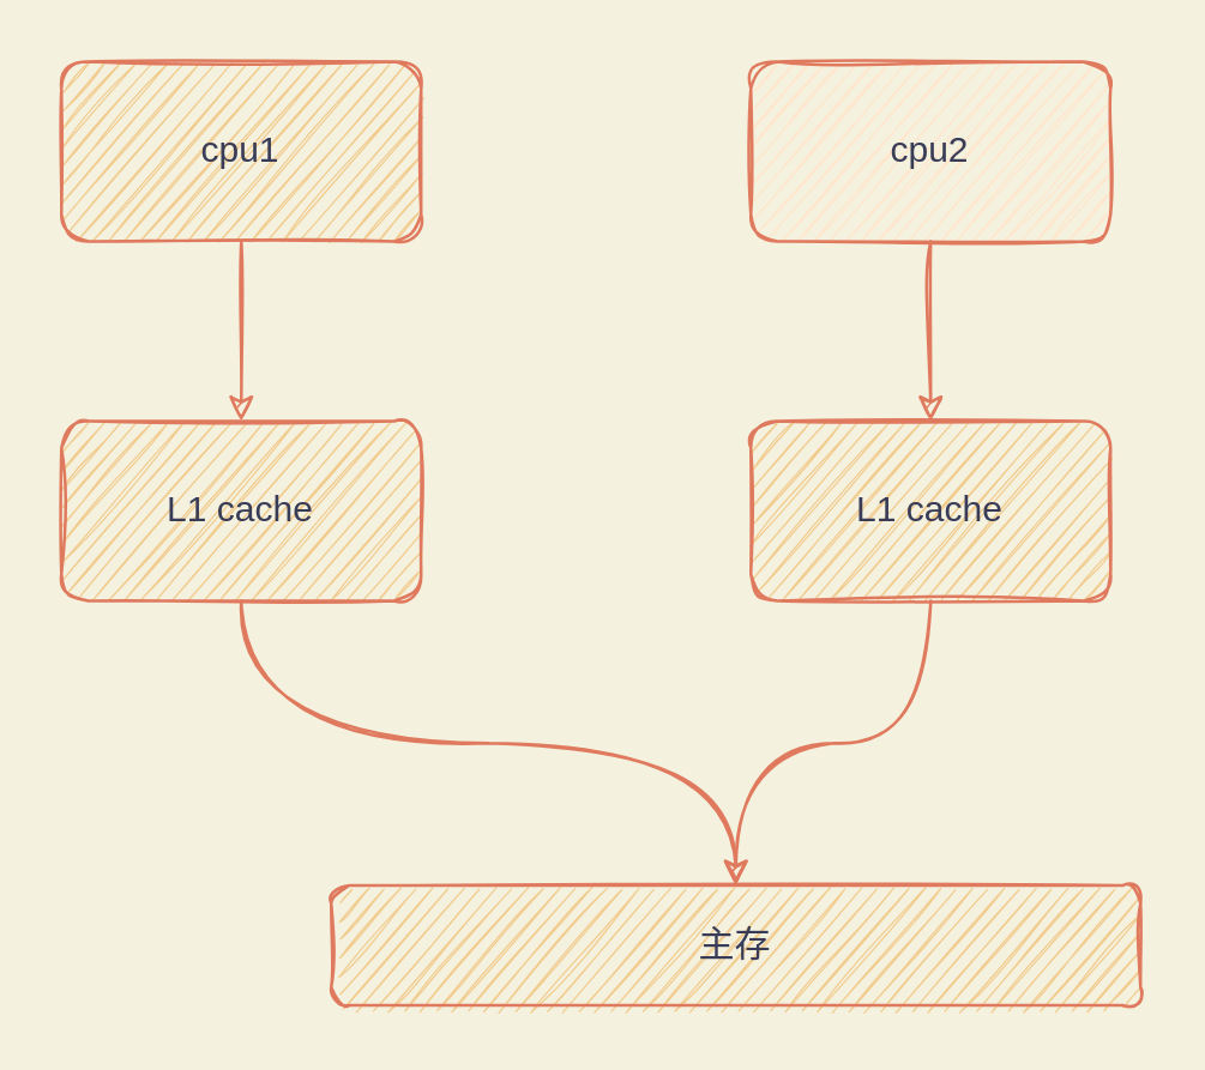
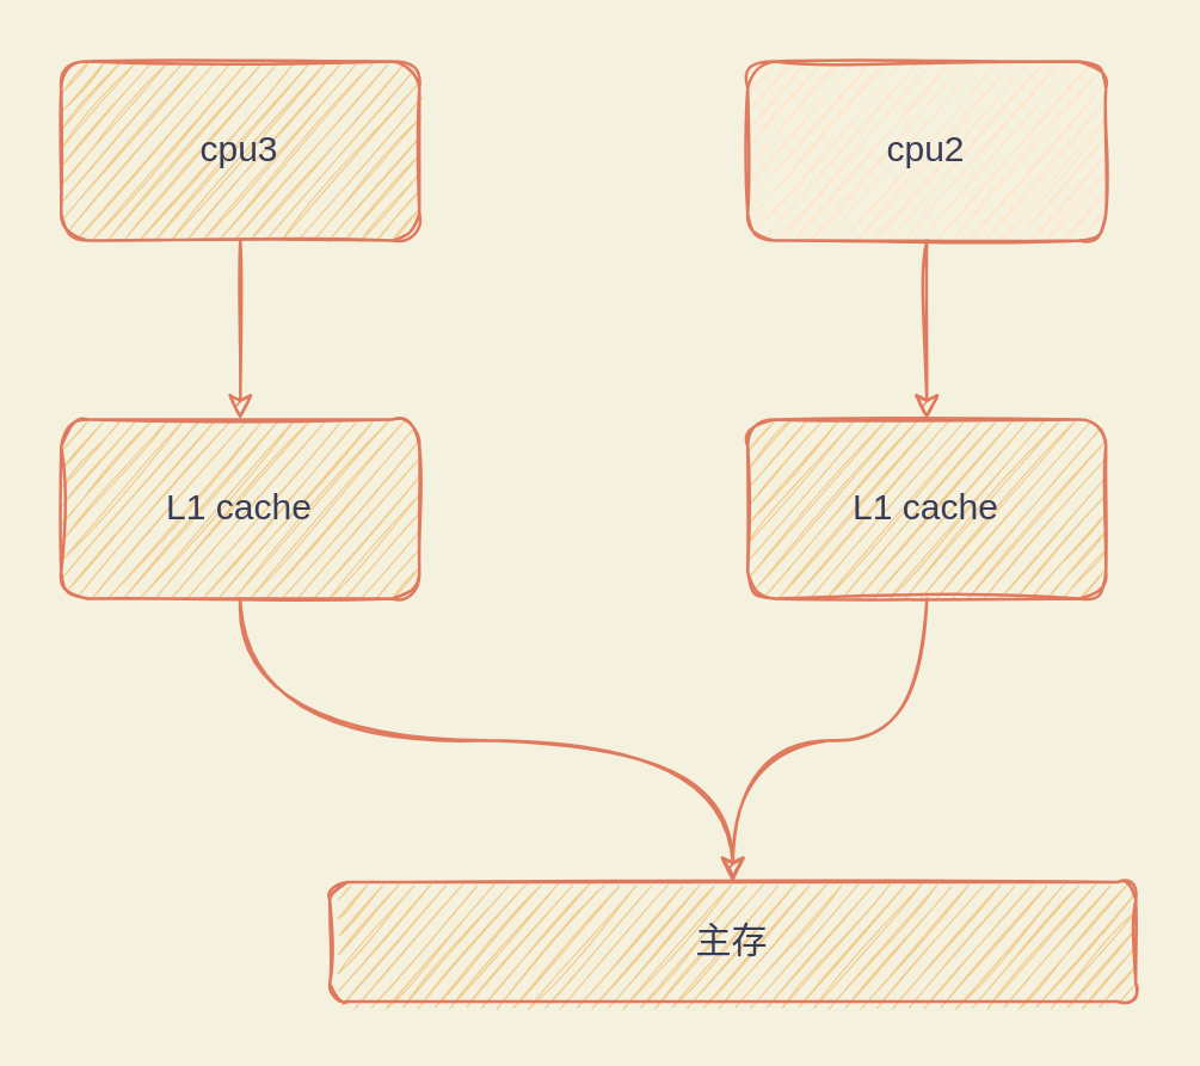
- <mxCell id="4" value="cpu1" style="rounded=1;whiteSpace=wrap;html=1;sketch=1;strokeColor=#E07A5F;fillColor=#F2CC8F;fontColor=#393C56;" vertex="1" parent="1"><mxGeometry x="20" y="20" width="120" height="60" as="geometry" /></mxCell>
+ <mxCell id="4" value="cpu3" style="rounded=1;whiteSpace=wrap;html=1;sketch=1;strokeColor=#E07A5F;fillColor=#F2CC8F;fontColor=#393C56;" vertex="1" parent="1"><mxGeometry x="20" y="20" width="120" height="60" as="geometry" /></mxCell>
